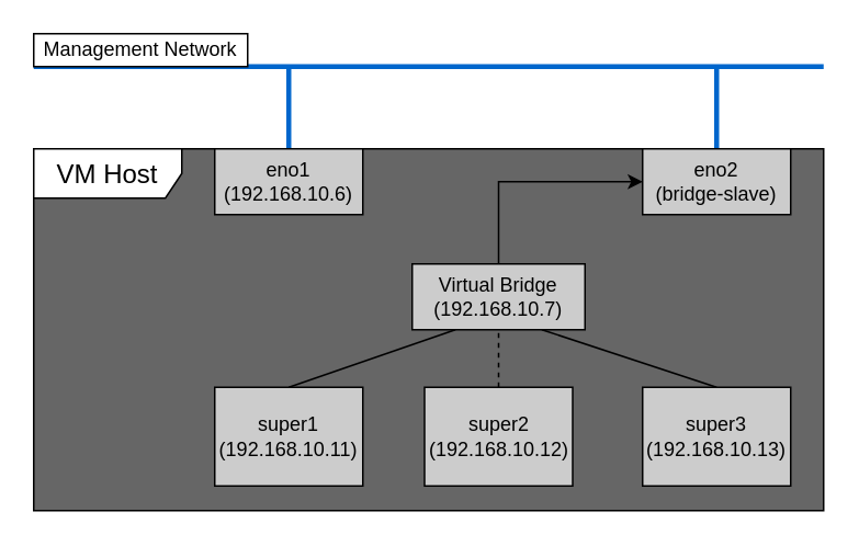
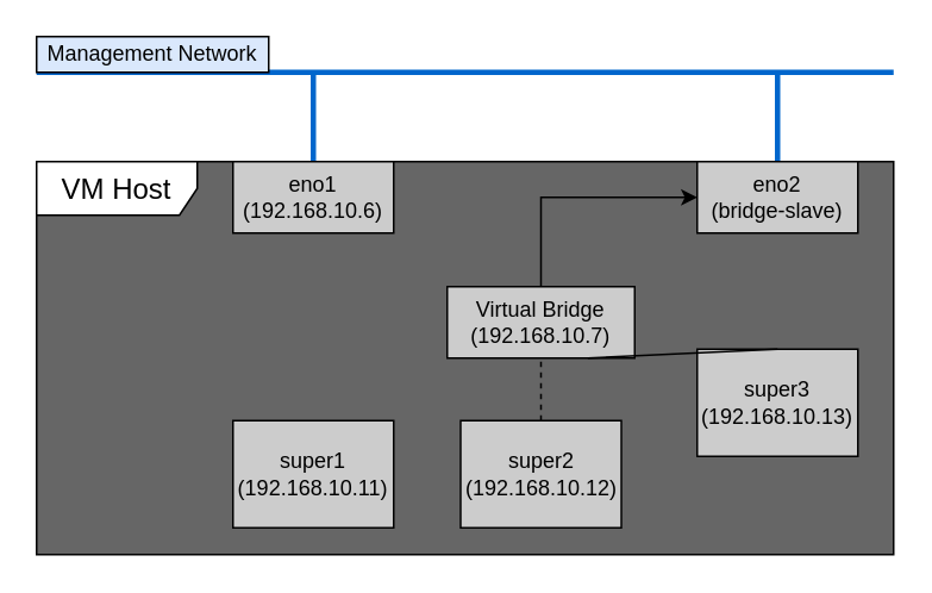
- <mxCell id="14" value="Management Network" style="rounded=0;whiteSpace=wrap;html=1;" parent="1" vertex="1"><mxGeometry x="20" y="20" width="130" height="20" as="geometry" /></mxCell>
+ <mxCell id="14" value="Management Network" style="rounded=0;whiteSpace=wrap;html=1;fillColor=#dae8fc;" parent="1" vertex="1"><mxGeometry x="20" y="20" width="130" height="20" as="geometry" /></mxCell>
- <mxCell id="6" style="edgeStyle=none;rounded=0;orthogonalLoop=1;jettySize=auto;html=1;exitX=0.5;exitY=0;exitDx=0;exitDy=0;entryX=0.25;entryY=1;entryDx=0;entryDy=0;endArrow=none;endFill=0;" parent="1" source="7" target="5" edge="1"><mxGeometry relative="1" as="geometry" /></mxCell>
- <mxCell id="10" value="super3&lt;br&gt;(192.168.10.13)" style="rounded=0;whiteSpace=wrap;html=1;fillColor=#CCC;" parent="1" vertex="1"><mxGeometry x="390" y="235" width="90" height="60" as="geometry" /></mxCell>
+ <mxCell id="10" value="super3&lt;br&gt;(192.168.10.13)" style="rounded=0;whiteSpace=wrap;html=1;fillColor=#CCC;" parent="1" vertex="1"><mxGeometry x="390" y="195" width="90" height="60" as="geometry" /></mxCell>
